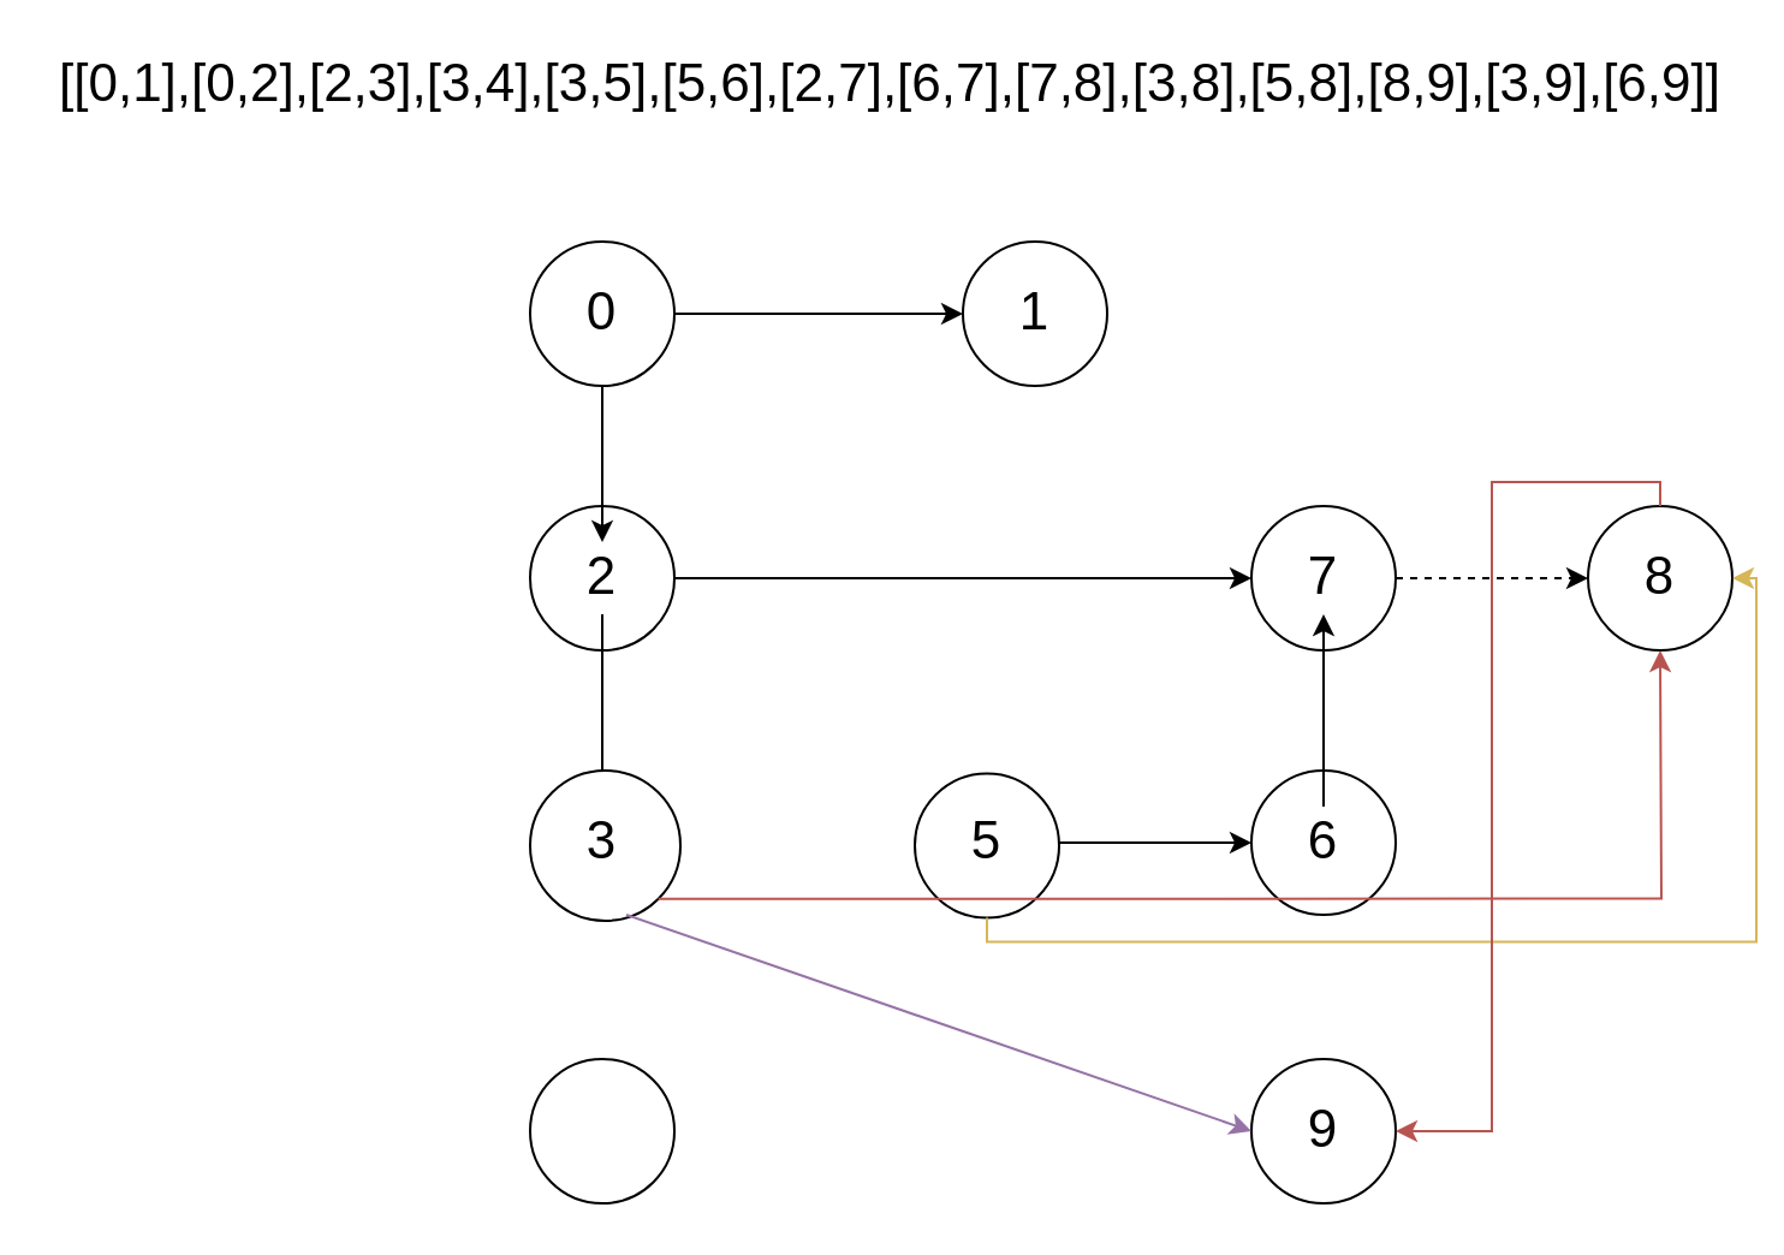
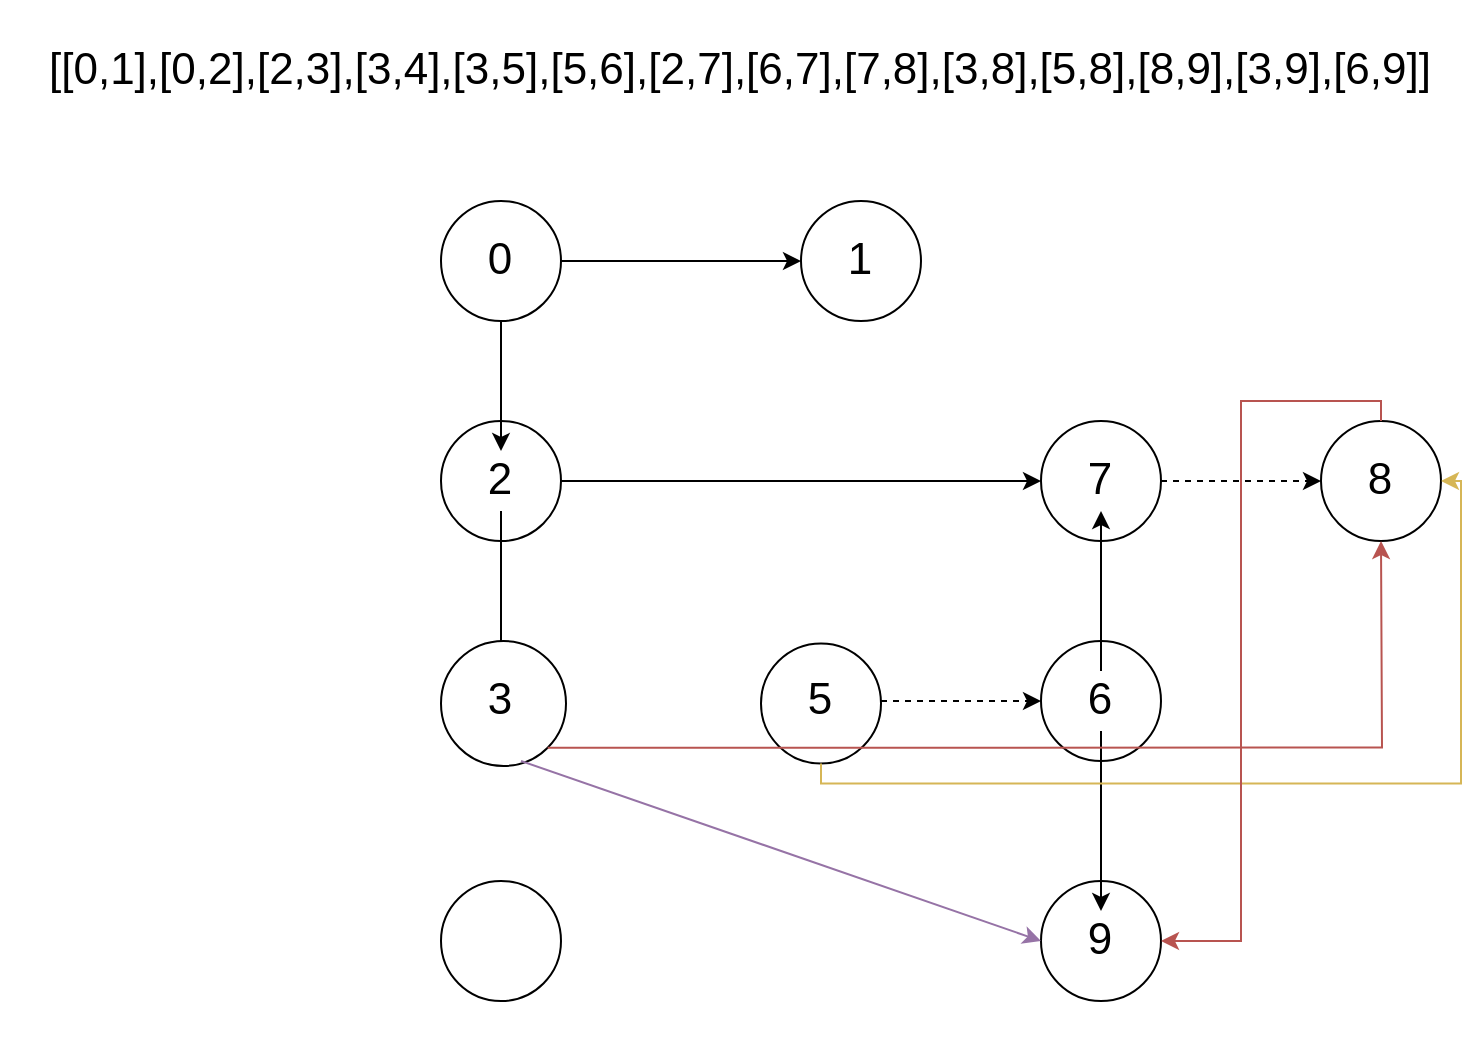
- <mxCell id="32" value="" style="edgeStyle=orthogonalEdgeStyle;rounded=0;orthogonalLoop=1;jettySize=auto;html=1;" edge="1" parent="1" source="22" target="13"><mxGeometry relative="1" as="geometry" /></mxCell>
+ <mxCell id="32" value="" style="edgeStyle=orthogonalEdgeStyle;rounded=0;orthogonalLoop=1;jettySize=auto;html=1;dashed=1;" edge="1" parent="1" source="22" target="13"><mxGeometry relative="1" as="geometry" /></mxCell>
+ <mxCell id="39" value="" style="edgeStyle=orthogonalEdgeStyle;rounded=0;orthogonalLoop=1;jettySize=auto;html=1;" edge="1" parent="1" source="13" target="25"><mxGeometry relative="1" as="geometry" /></mxCell>
